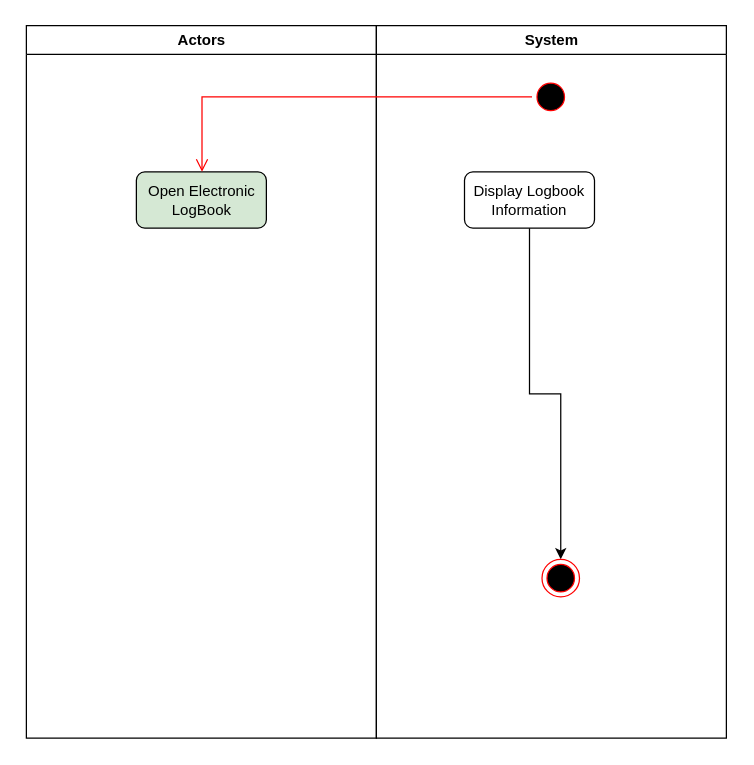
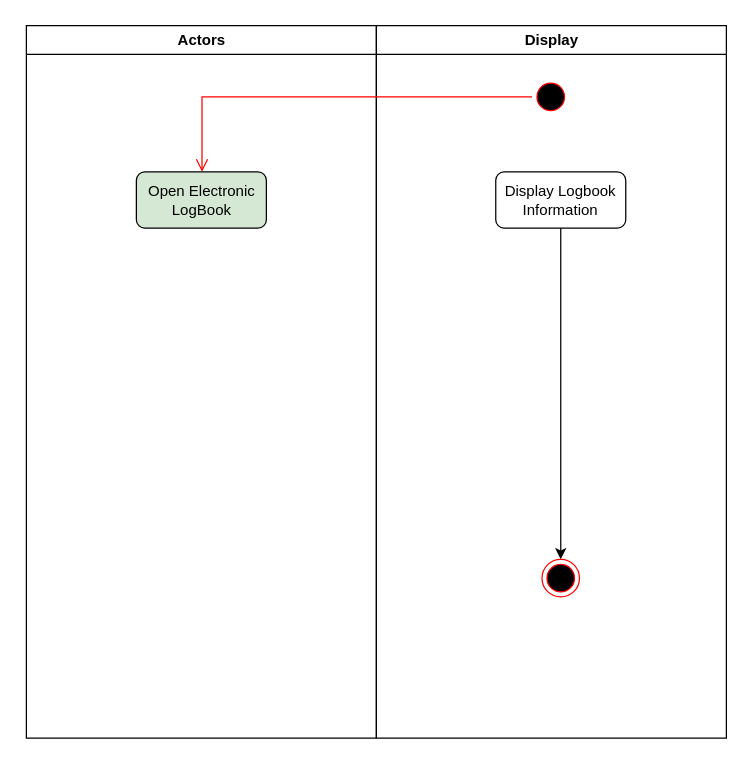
- <mxCell id="4" value="System" style="swimlane;whiteSpace=wrap" parent="1" vertex="1"><mxGeometry x="300.5" y="20" width="280" height="570" as="geometry" /></mxCell>
+ <mxCell id="4" value="Display" style="swimlane;whiteSpace=wrap" parent="1" vertex="1"><mxGeometry x="300.5" y="20" width="280" height="570" as="geometry" /></mxCell>
- <mxCell id="5" value="Display Logbook Information" style="rounded=1;whiteSpace=wrap;html=1;" vertex="1" parent="4"><mxGeometry x="70.5" y="117" width="104" height="45" as="geometry" /></mxCell>
+ <mxCell id="5" value="Display Logbook Information" style="rounded=1;whiteSpace=wrap;html=1;" vertex="1" parent="4"><mxGeometry x="95.5" y="117" width="104" height="45" as="geometry" /></mxCell>
